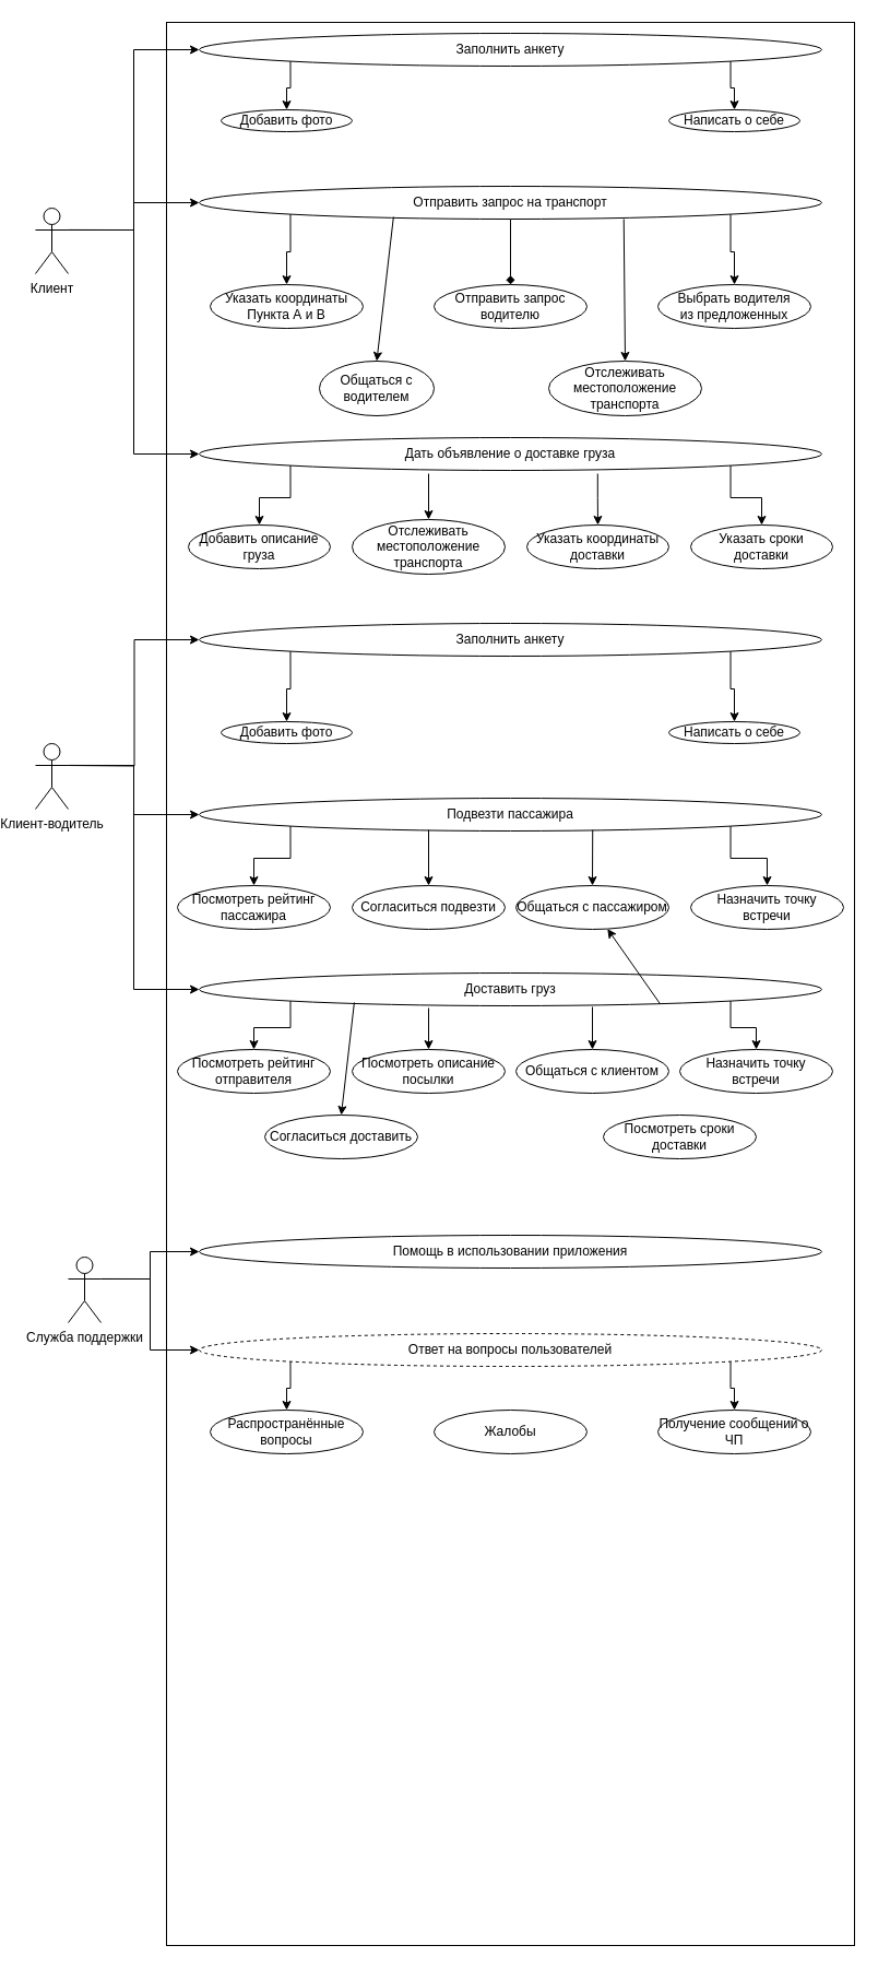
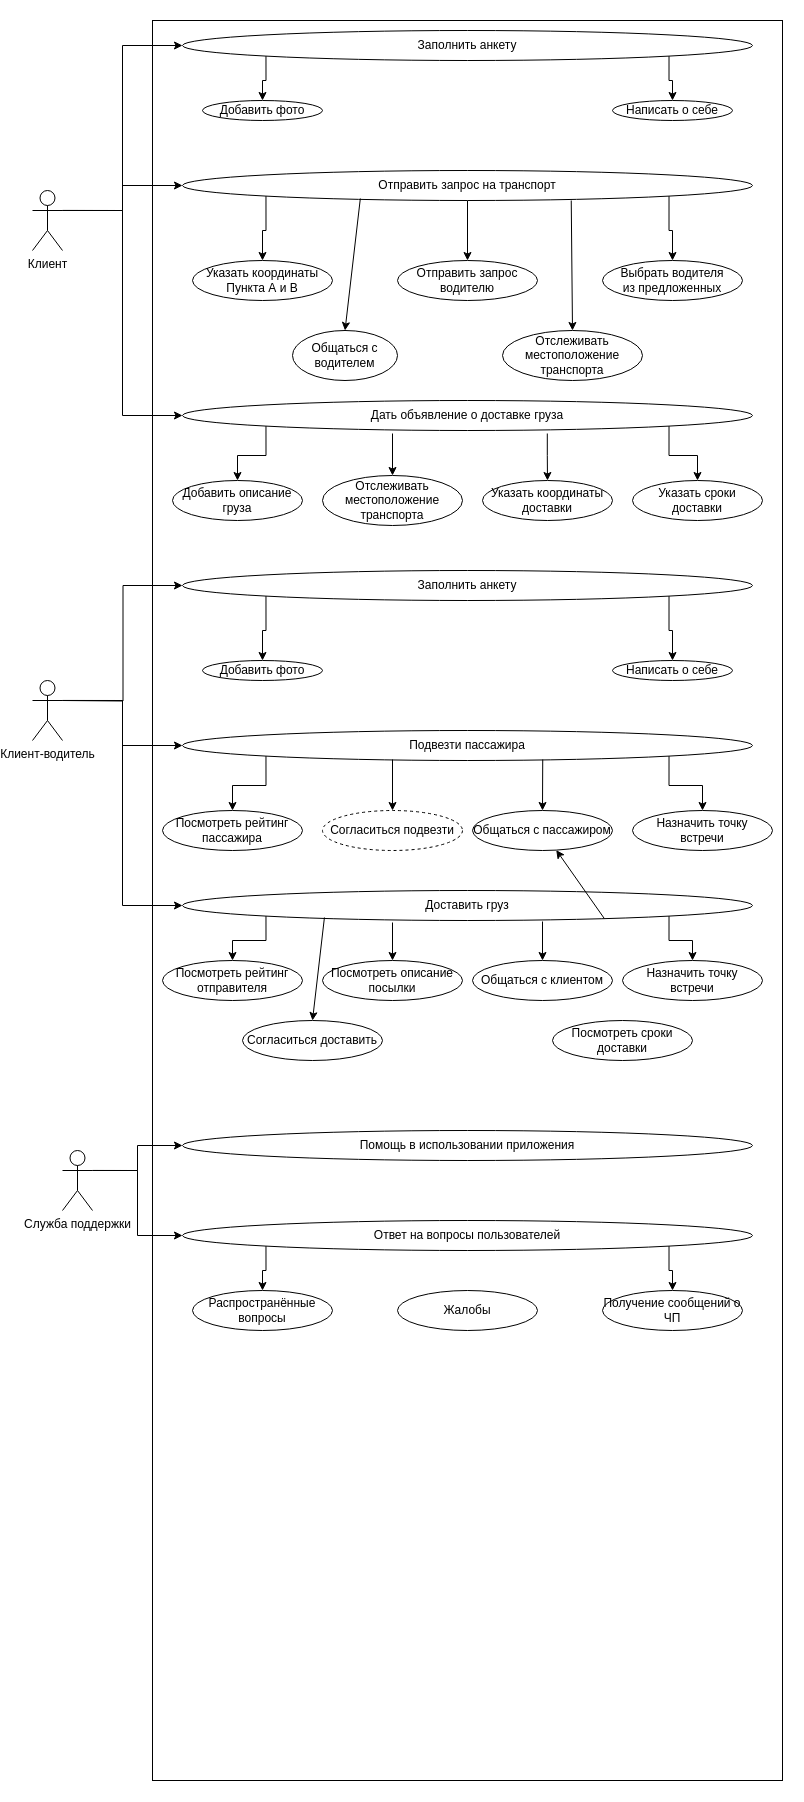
- <mxCell id="14" style="edgeStyle=orthogonalEdgeStyle;rounded=0;orthogonalLoop=1;jettySize=auto;html=1;exitX=0.5;exitY=1;exitDx=0;exitDy=0;endArrow=diamond;" edge="1" parent="1" source="15" target="18"><mxGeometry relative="1" as="geometry" /></mxCell>
+ <mxCell id="14" style="edgeStyle=orthogonalEdgeStyle;rounded=0;orthogonalLoop=1;jettySize=auto;html=1;exitX=0.5;exitY=1;exitDx=0;exitDy=0;" edge="1" parent="1" source="15" target="18"><mxGeometry relative="1" as="geometry" /></mxCell>
- <mxCell id="45" value="Согласиться подвезти" style="ellipse;whiteSpace=wrap;html=1;" vertex="1" parent="1"><mxGeometry x="310" y="810" width="140" height="40" as="geometry" /></mxCell>
+ <mxCell id="45" value="Согласиться подвезти" style="ellipse;whiteSpace=wrap;html=1;dashed=1;" vertex="1" parent="1"><mxGeometry x="310" y="810" width="140" height="40" as="geometry" /></mxCell>
- <mxCell id="69" value="Ответ на вопросы пользователей" style="ellipse;whiteSpace=wrap;html=1;dashed=1;" vertex="1" parent="1"><mxGeometry x="170" y="1220" width="570" height="30" as="geometry" /></mxCell>
+ <mxCell id="69" value="Ответ на вопросы пользователей" style="ellipse;whiteSpace=wrap;html=1;" vertex="1" parent="1"><mxGeometry x="170" y="1220" width="570" height="30" as="geometry" /></mxCell>
